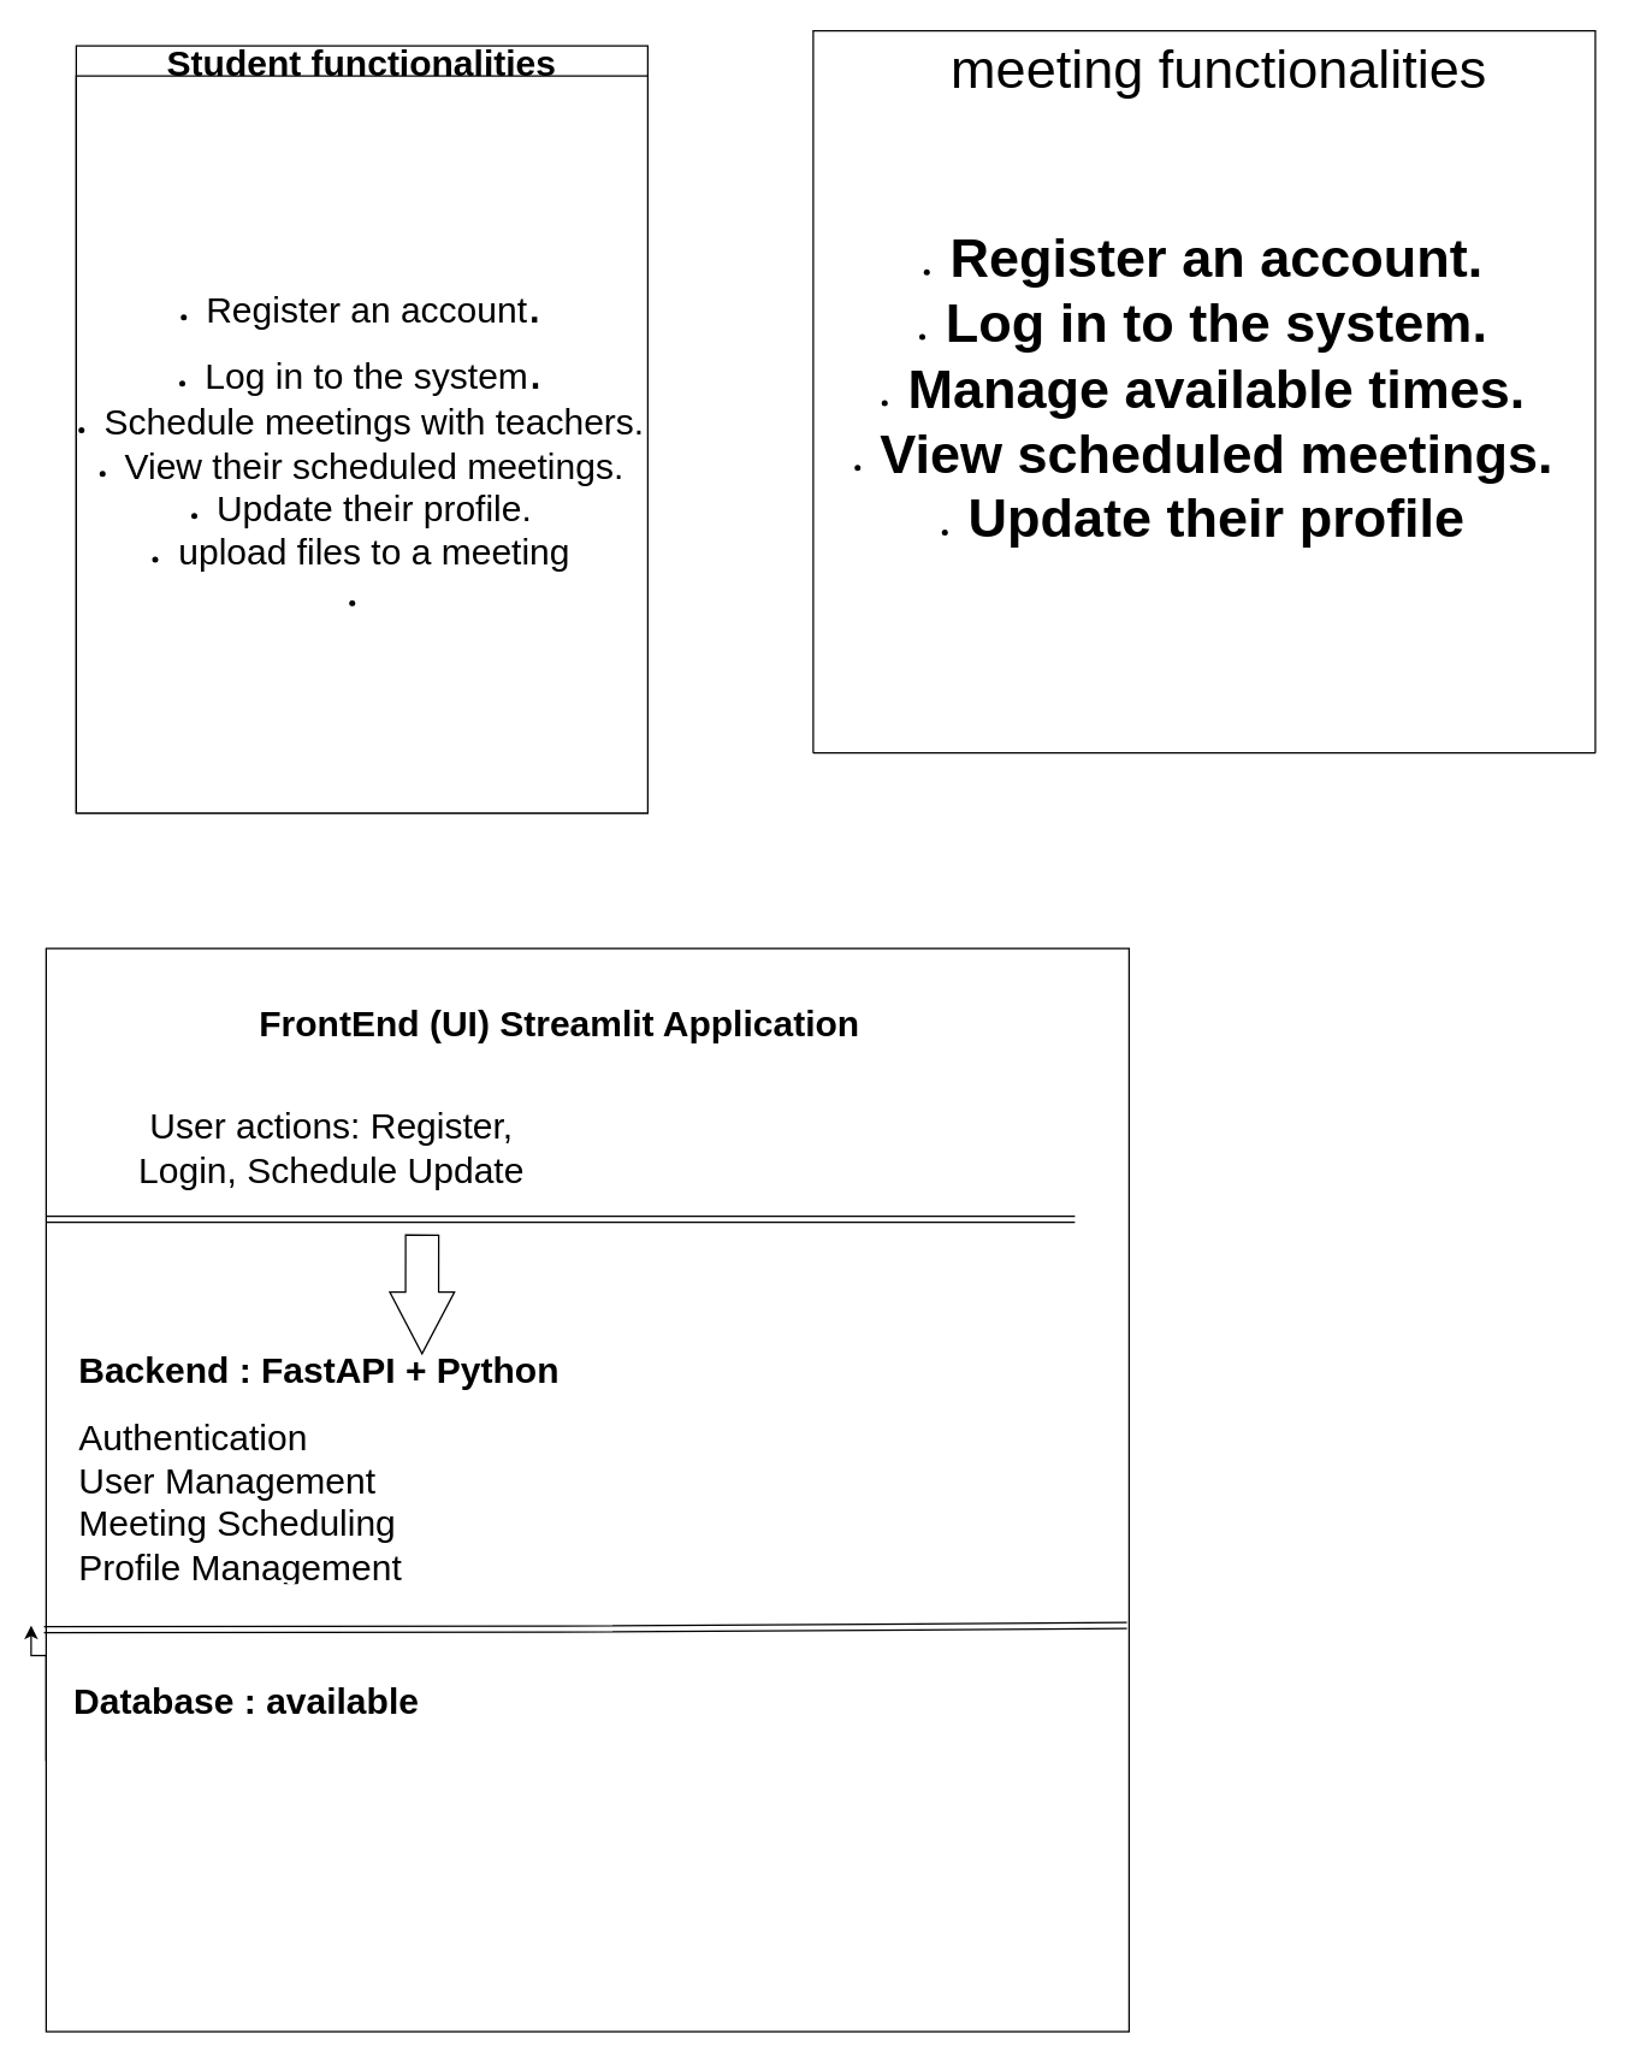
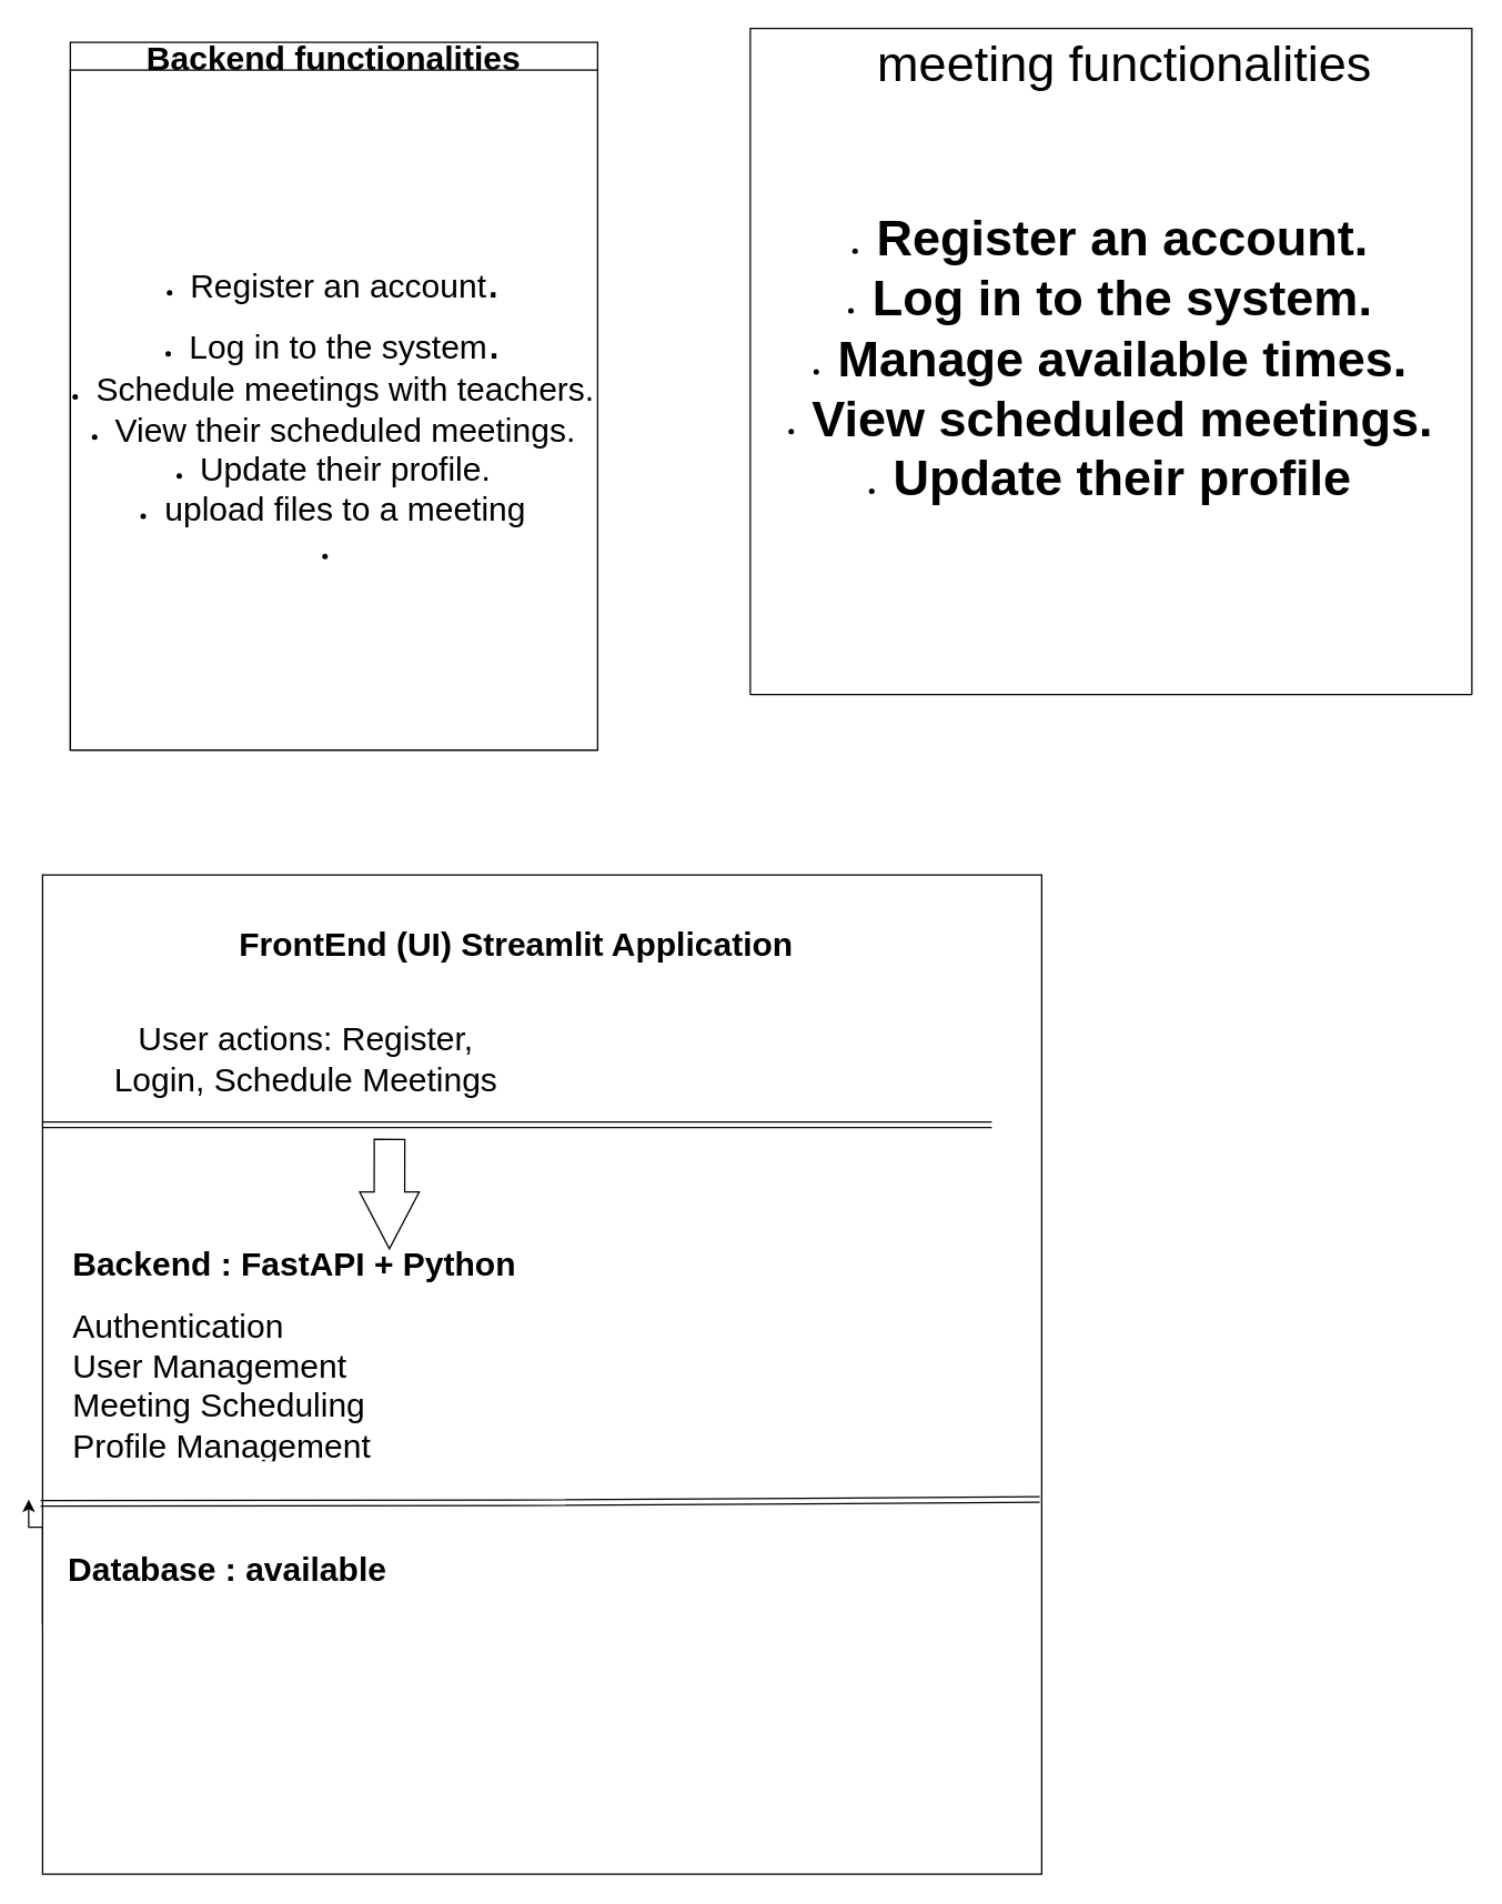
- <mxCell id="2" value="&lt;font style=&quot;font-size: 24px;&quot;&gt;Student functionalities&lt;/font&gt;" style="swimlane;whiteSpace=wrap;html=1;" vertex="1" parent="1"><mxGeometry x="50" y="30" width="380" height="510" as="geometry" /></mxCell>
+ <mxCell id="2" value="&lt;font style=&quot;font-size: 24px;&quot;&gt;Backend functionalities&lt;/font&gt;" style="swimlane;whiteSpace=wrap;html=1;" vertex="1" parent="1"><mxGeometry x="50" y="30" width="380" height="510" as="geometry" /></mxCell>
- <mxCell id="11" value="&lt;font style=&quot;font-size: 24px;&quot;&gt;User actions:&amp;nbsp;Register, Login, Schedule Update&lt;/font&gt;" style="text;html=1;align=center;verticalAlign=middle;whiteSpace=wrap;rounded=0;" vertex="1" parent="1"><mxGeometry x="70" y="715" width="300" height="95" as="geometry" /></mxCell>
+ <mxCell id="11" value="&lt;font style=&quot;font-size: 24px;&quot;&gt;User actions:&amp;nbsp;Register, Login, Schedule Meetings&lt;/font&gt;" style="text;html=1;align=center;verticalAlign=middle;whiteSpace=wrap;rounded=0;" vertex="1" parent="1"><mxGeometry x="70" y="715" width="300" height="95" as="geometry" /></mxCell>
